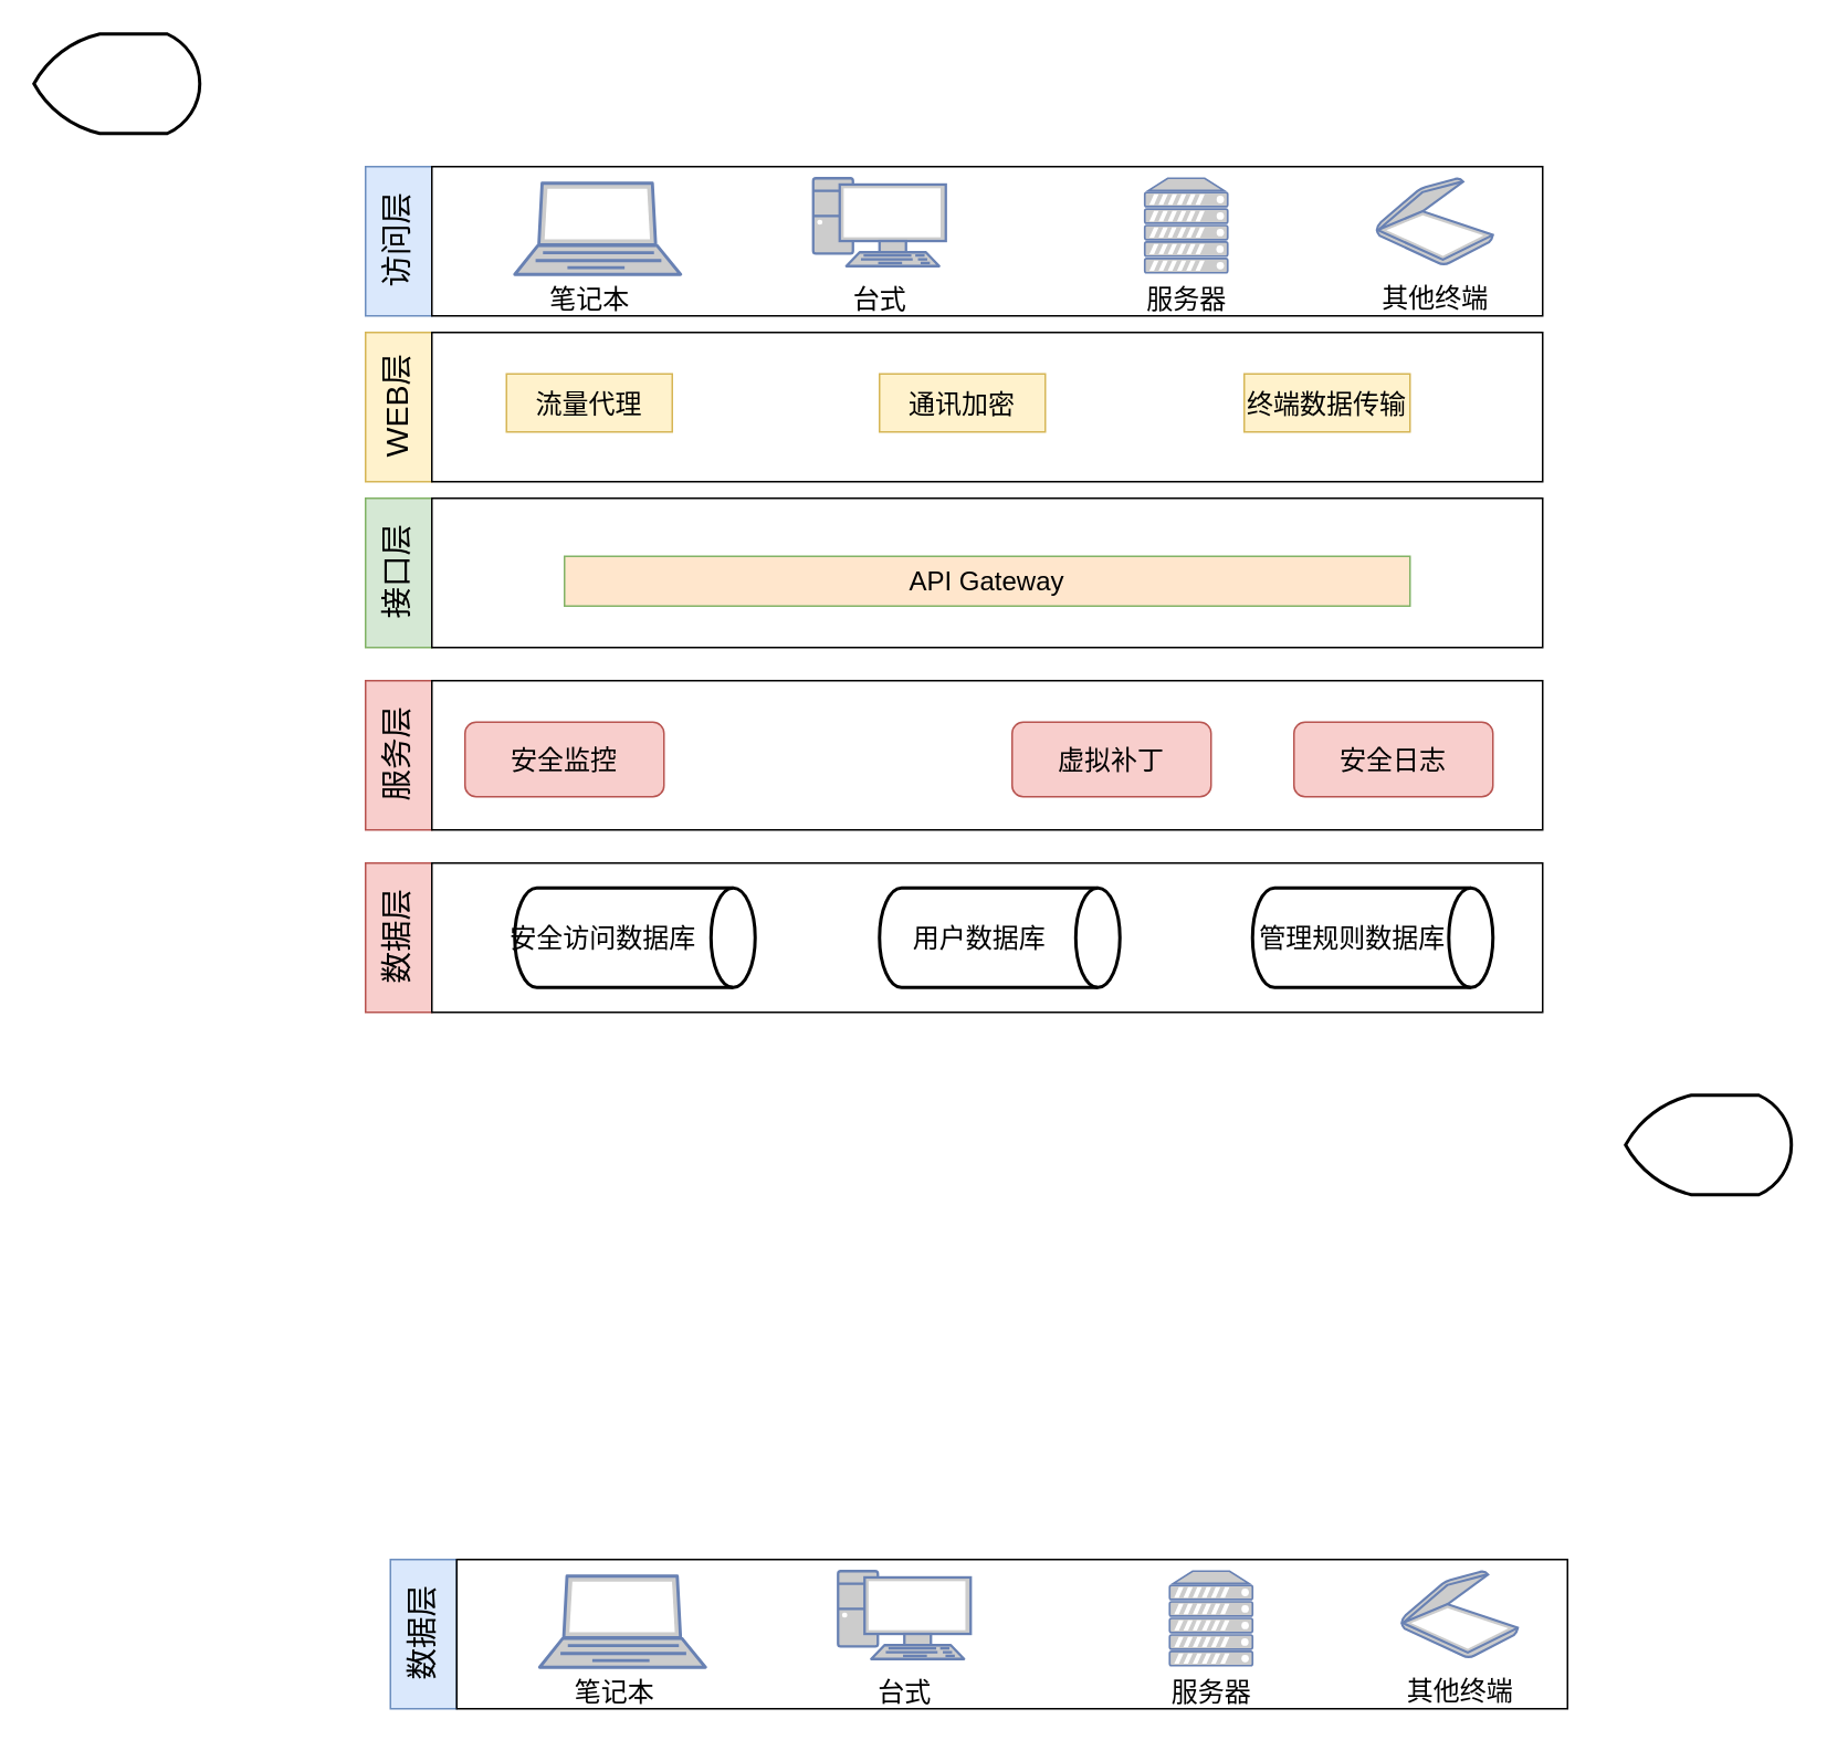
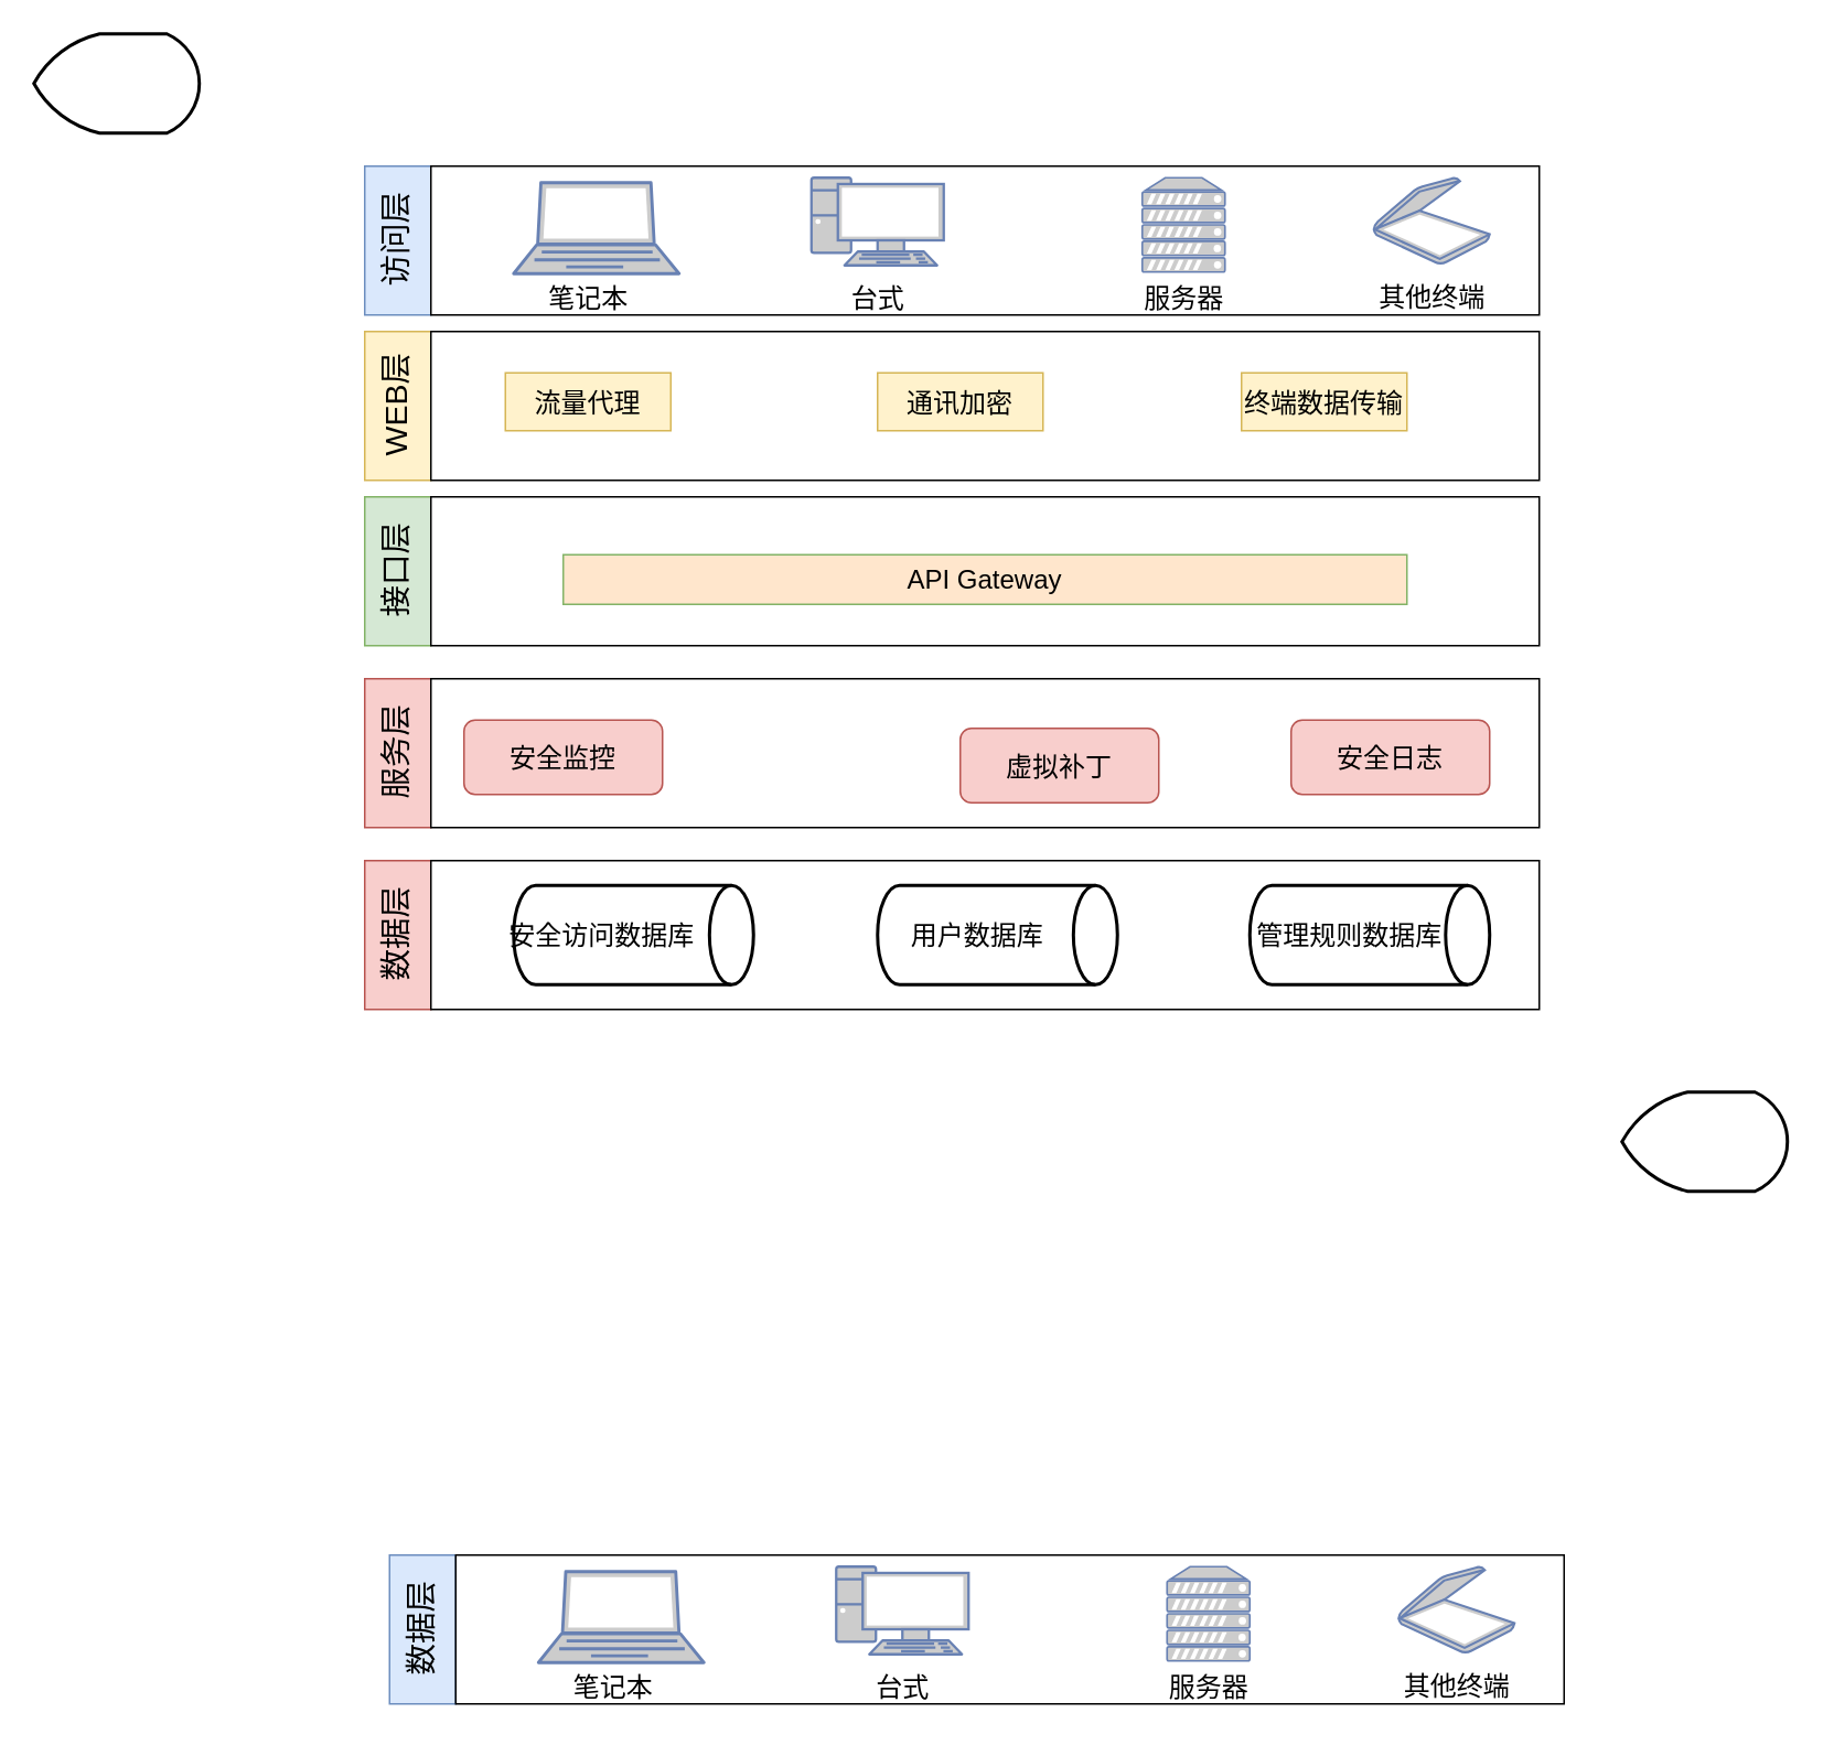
- <mxCell id="38" value="虚拟补丁" style="rounded=1;whiteSpace=wrap;html=1;fontSize=16;fillColor=#f8cecc;strokeColor=#b85450;" vertex="1" parent="1"><mxGeometry x="610" y="435" width="120" height="45" as="geometry" /></mxCell>
+ <mxCell id="38" value="虚拟补丁" style="rounded=1;whiteSpace=wrap;html=1;fontSize=16;fillColor=#f8cecc;strokeColor=#b85450;" vertex="1" parent="1"><mxGeometry x="580" y="440" width="120" height="45" as="geometry" /></mxCell>
